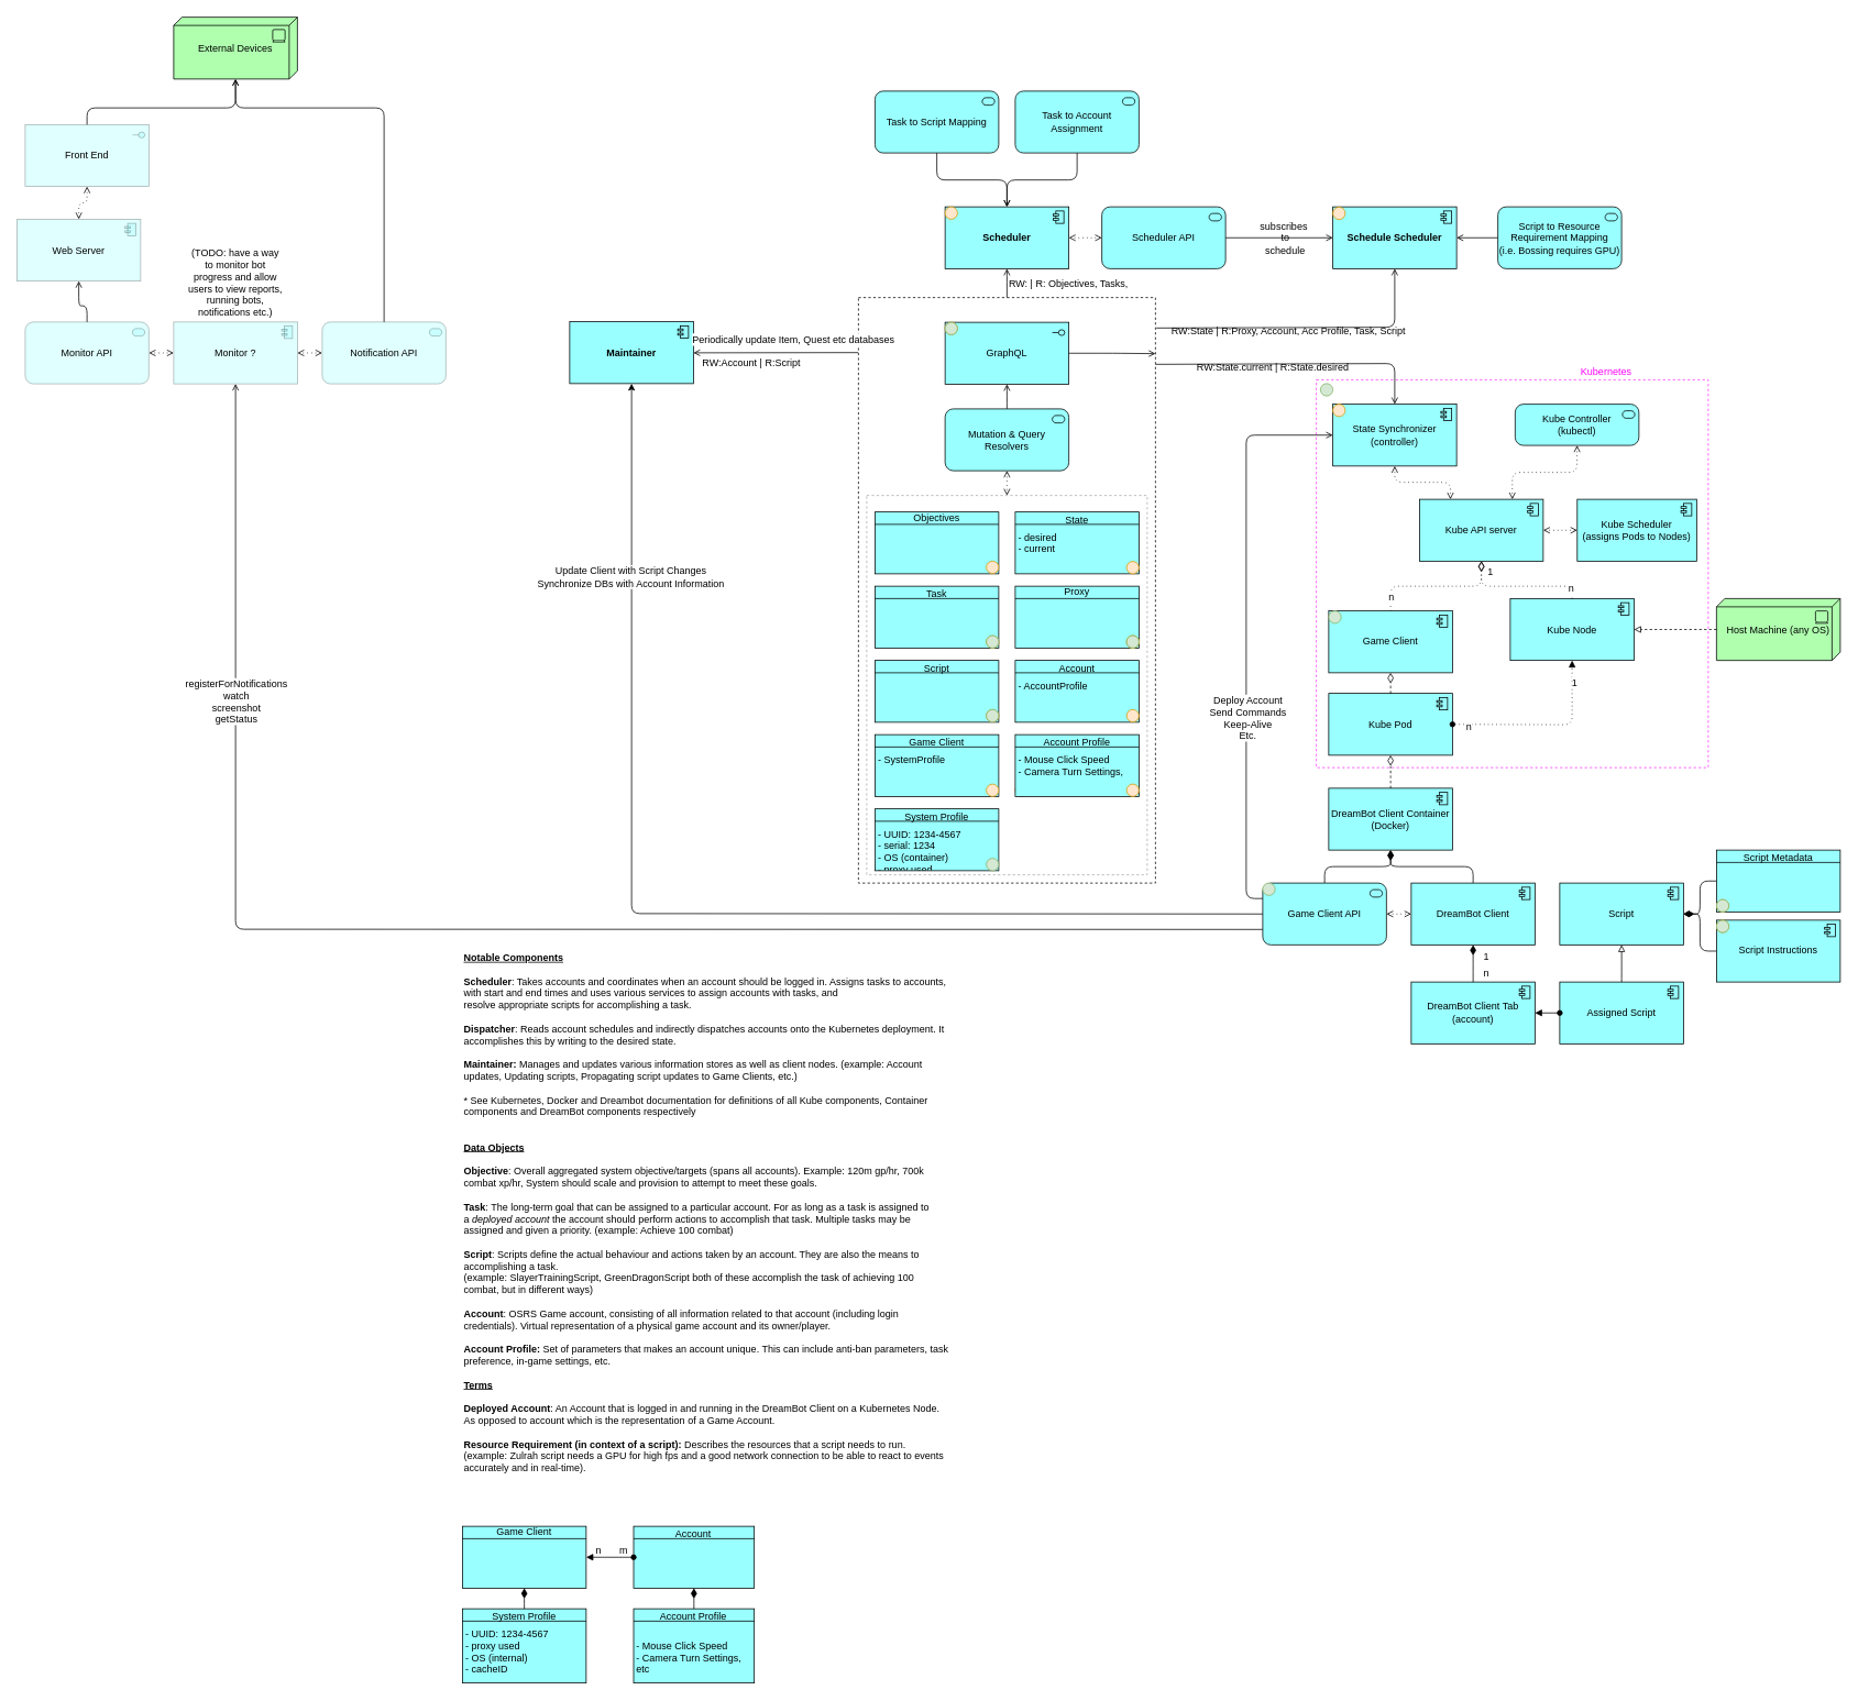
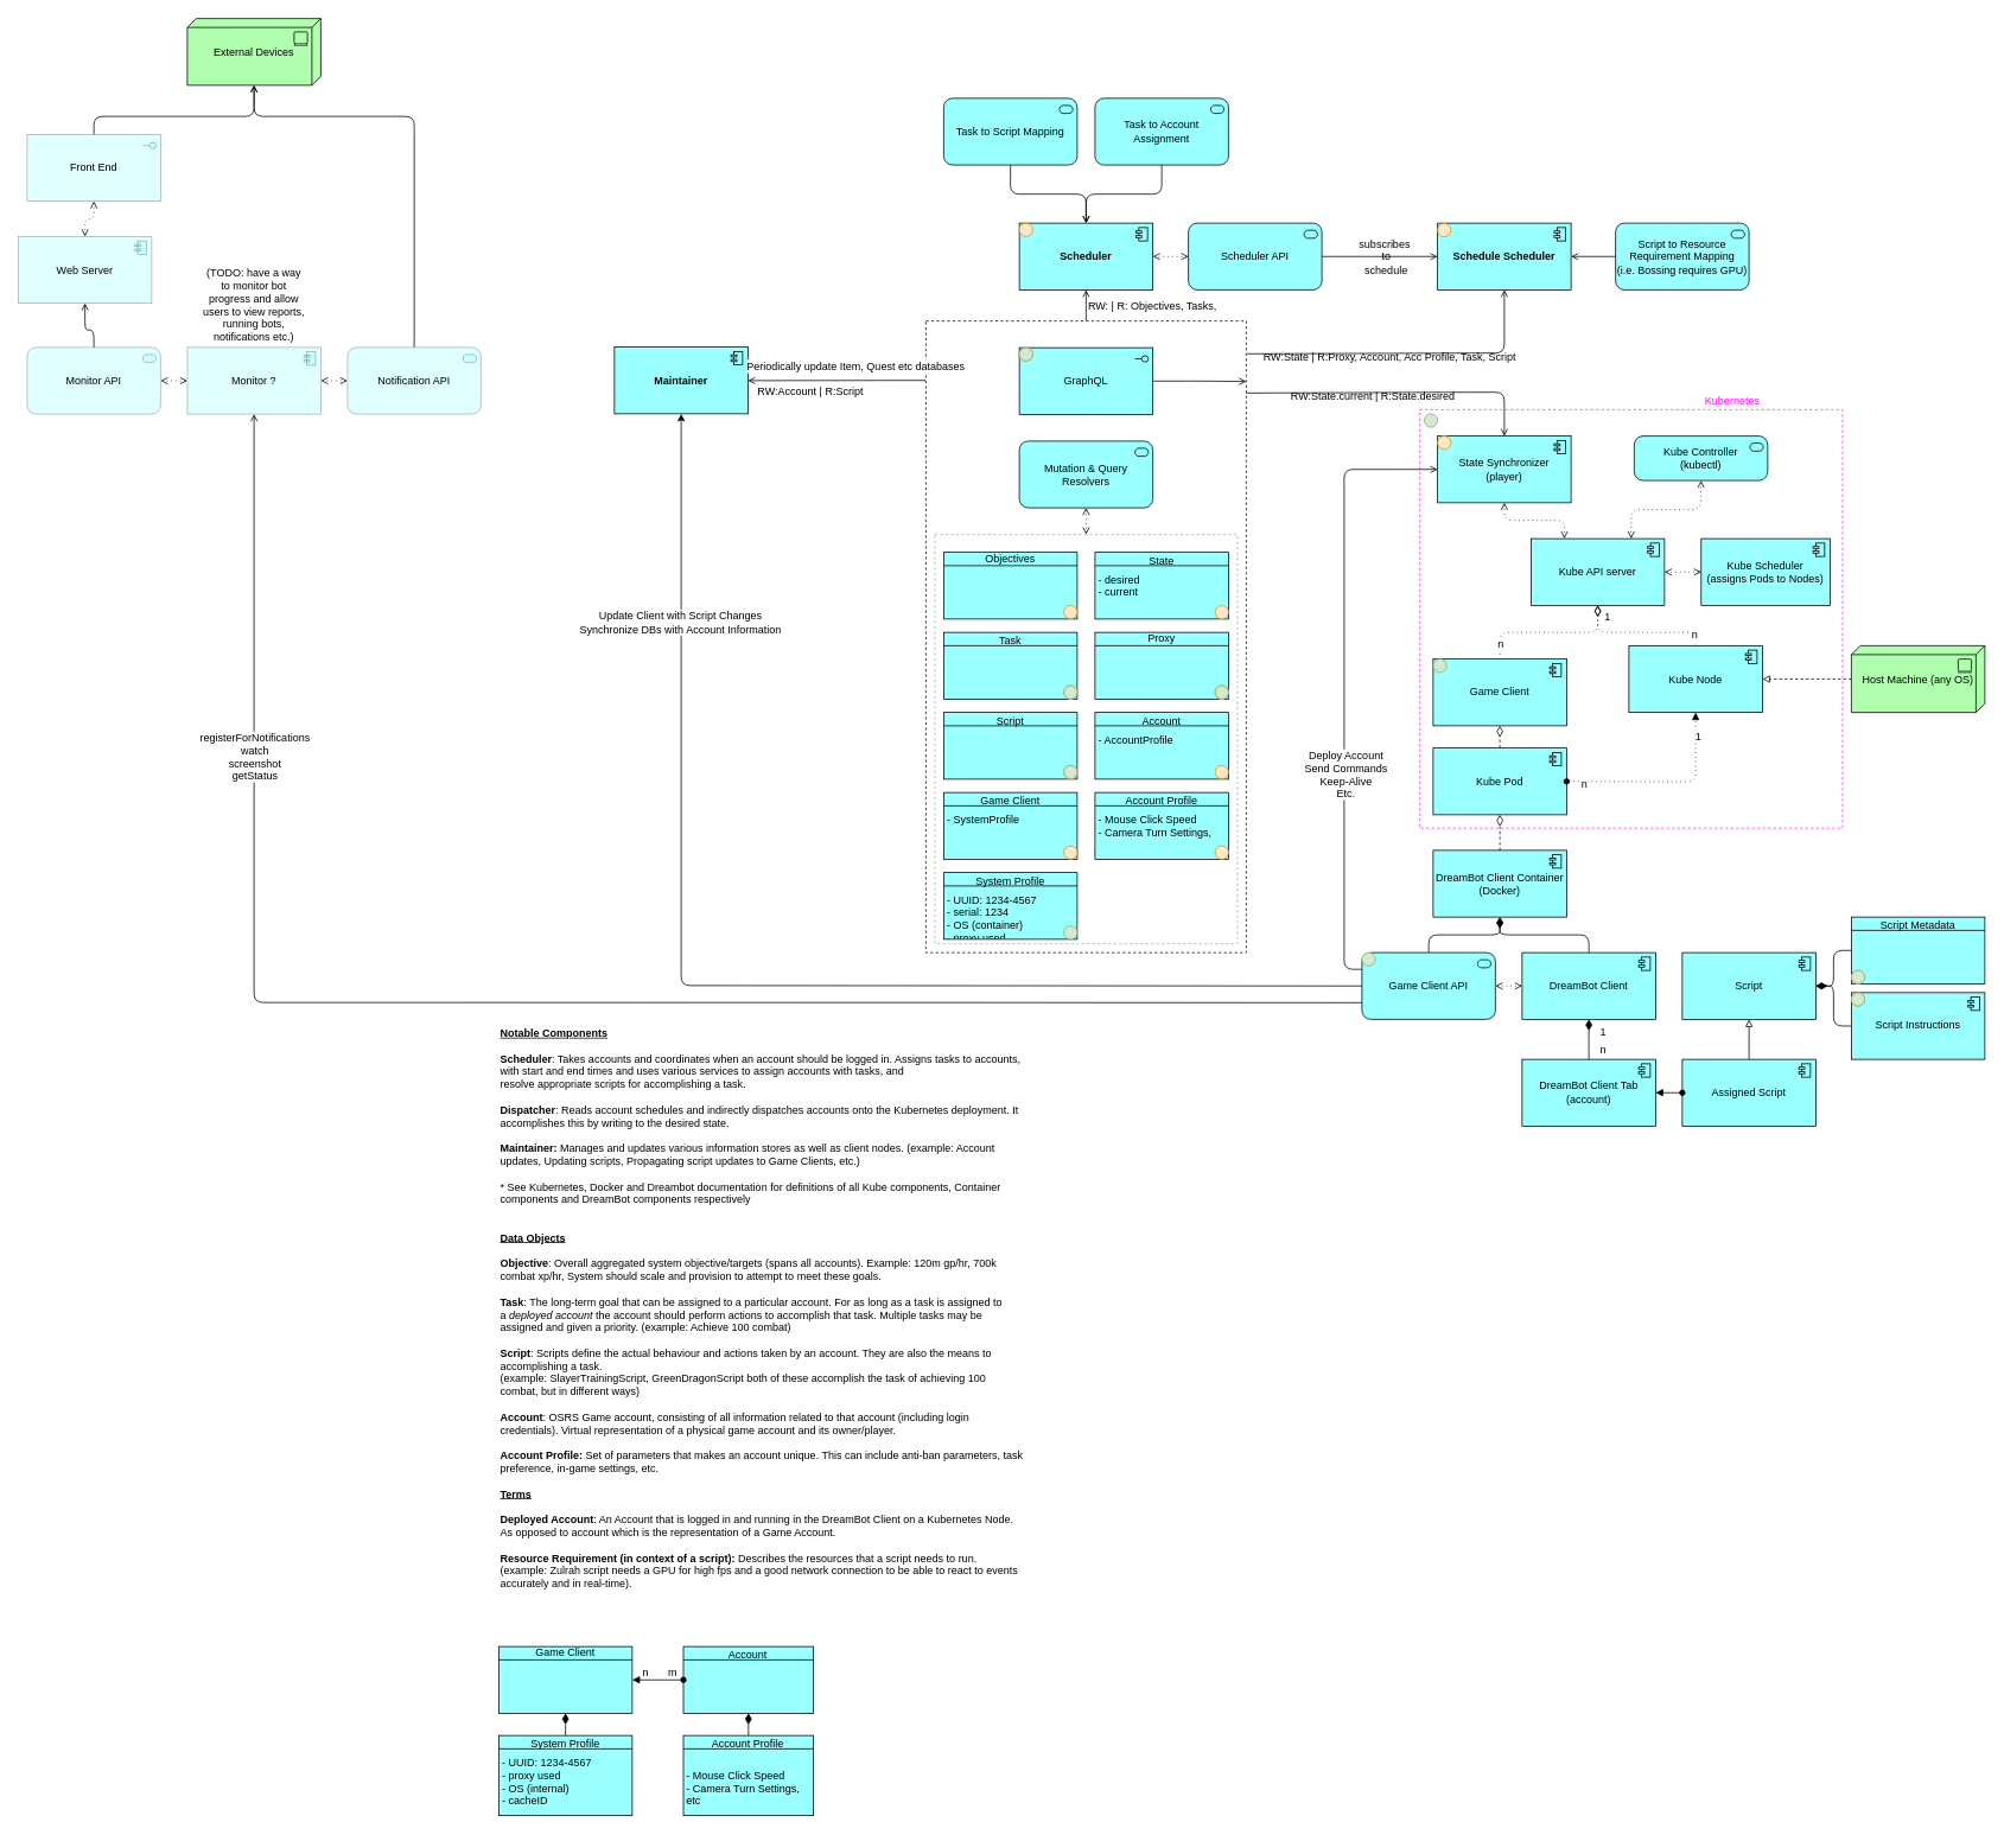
- <mxCell id="100" value="" style="edgeStyle=elbowEdgeStyle;html=1;endArrow=open;elbow=vertical;endFill=1;exitX=0.5;exitY=0;exitDx=0;exitDy=0;exitPerimeter=0;entryX=0.5;entryY=1;entryDx=0;entryDy=0;entryPerimeter=0;" parent="1" source="99" target="98" edge="1"><mxGeometry width="160" relative="1" as="geometry"><mxPoint x="1120.02" y="727.46" as="sourcePoint" /><mxPoint x="1280.02" y="727.46" as="targetPoint" /></mxGeometry></mxCell>
- <mxCell id="82" value="State Synchronizer&lt;br&gt;(controller)" style="html=1;outlineConnect=0;whiteSpace=wrap;fillColor=#99ffff;shape=mxgraph.archimate3.application;appType=comp;archiType=square;fontStyle=0" parent="1" vertex="1"><mxGeometry x="1615" y="489.31" width="150" height="75" as="geometry" /></mxCell>
+ <mxCell id="82" value="State Synchronizer&lt;br&gt;(player)" style="html=1;outlineConnect=0;whiteSpace=wrap;fillColor=#99ffff;shape=mxgraph.archimate3.application;appType=comp;archiType=square;fontStyle=0" parent="1" vertex="1"><mxGeometry x="1615" y="489.31" width="150" height="75" as="geometry" /></mxCell>
